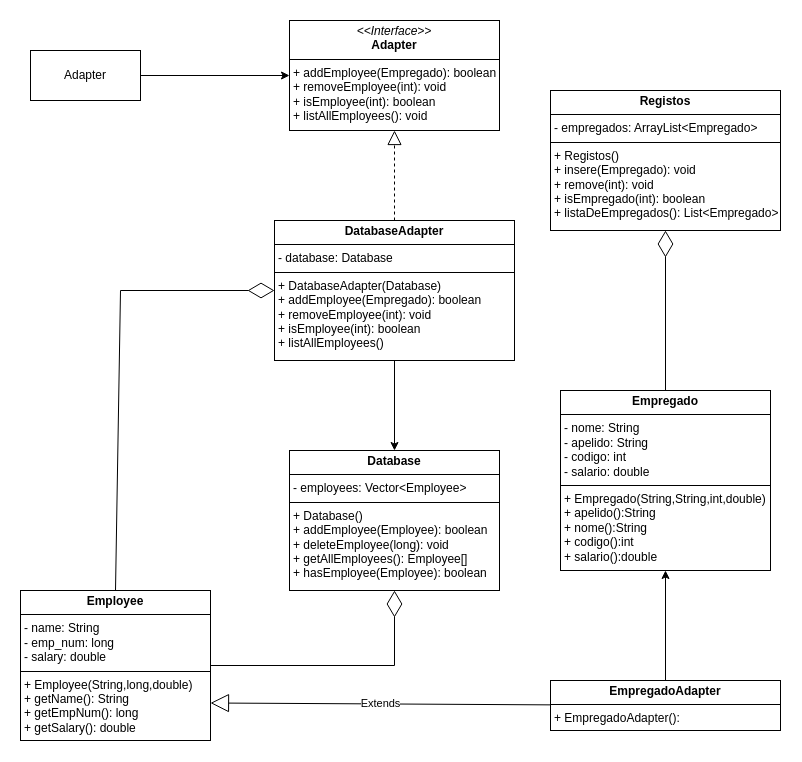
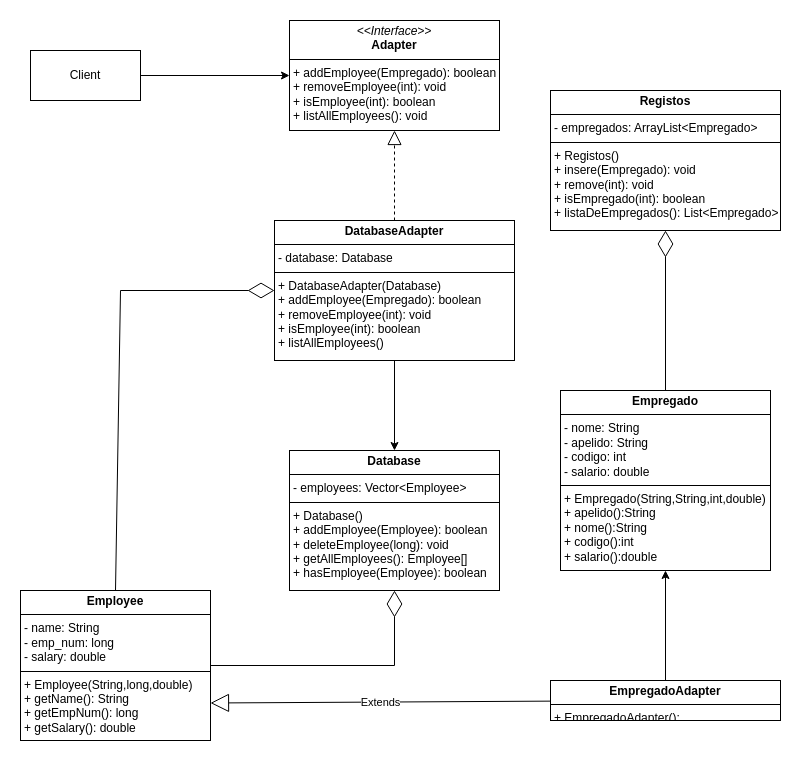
- <mxCell id="11" value="Adapter" style="html=1;whiteSpace=wrap;" parent="1" vertex="1"><mxGeometry x="30" y="50" width="110" height="50" as="geometry" /></mxCell>
+ <mxCell id="11" value="Client" style="html=1;whiteSpace=wrap;" parent="1" vertex="1"><mxGeometry x="30" y="50" width="110" height="50" as="geometry" /></mxCell>
- <mxCell id="7" value="&lt;p style=&quot;margin:0px;margin-top:4px;text-align:center;&quot;&gt;&lt;b&gt;EmpregadoAdapter&lt;/b&gt;&lt;/p&gt;&lt;hr size=&quot;1&quot; style=&quot;border-style:solid;&quot;&gt;&lt;p style=&quot;margin:0px;margin-left:4px;&quot;&gt;&lt;span style=&quot;background-color: initial;&quot;&gt;+ EmpregadoAdapter():&amp;nbsp;&lt;/span&gt;&lt;br&gt;&lt;/p&gt;" style="verticalAlign=top;align=left;overflow=fill;html=1;whiteSpace=wrap;" parent="1" vertex="1"><mxGeometry x="550" y="680" width="230" height="50" as="geometry" /></mxCell>
+ <mxCell id="7" value="&lt;p style=&quot;margin:0px;margin-top:4px;text-align:center;&quot;&gt;&lt;b&gt;EmpregadoAdapter&lt;/b&gt;&lt;/p&gt;&lt;hr size=&quot;1&quot; style=&quot;border-style:solid;&quot;&gt;&lt;p style=&quot;margin:0px;margin-left:4px;&quot;&gt;&lt;span style=&quot;background-color: initial;&quot;&gt;+ EmpregadoAdapter():&amp;nbsp;&lt;/span&gt;&lt;br&gt;&lt;/p&gt;" style="verticalAlign=top;align=left;overflow=fill;html=1;whiteSpace=wrap;" parent="1" vertex="1"><mxGeometry x="550" y="680" width="230" height="40" as="geometry" /></mxCell>
